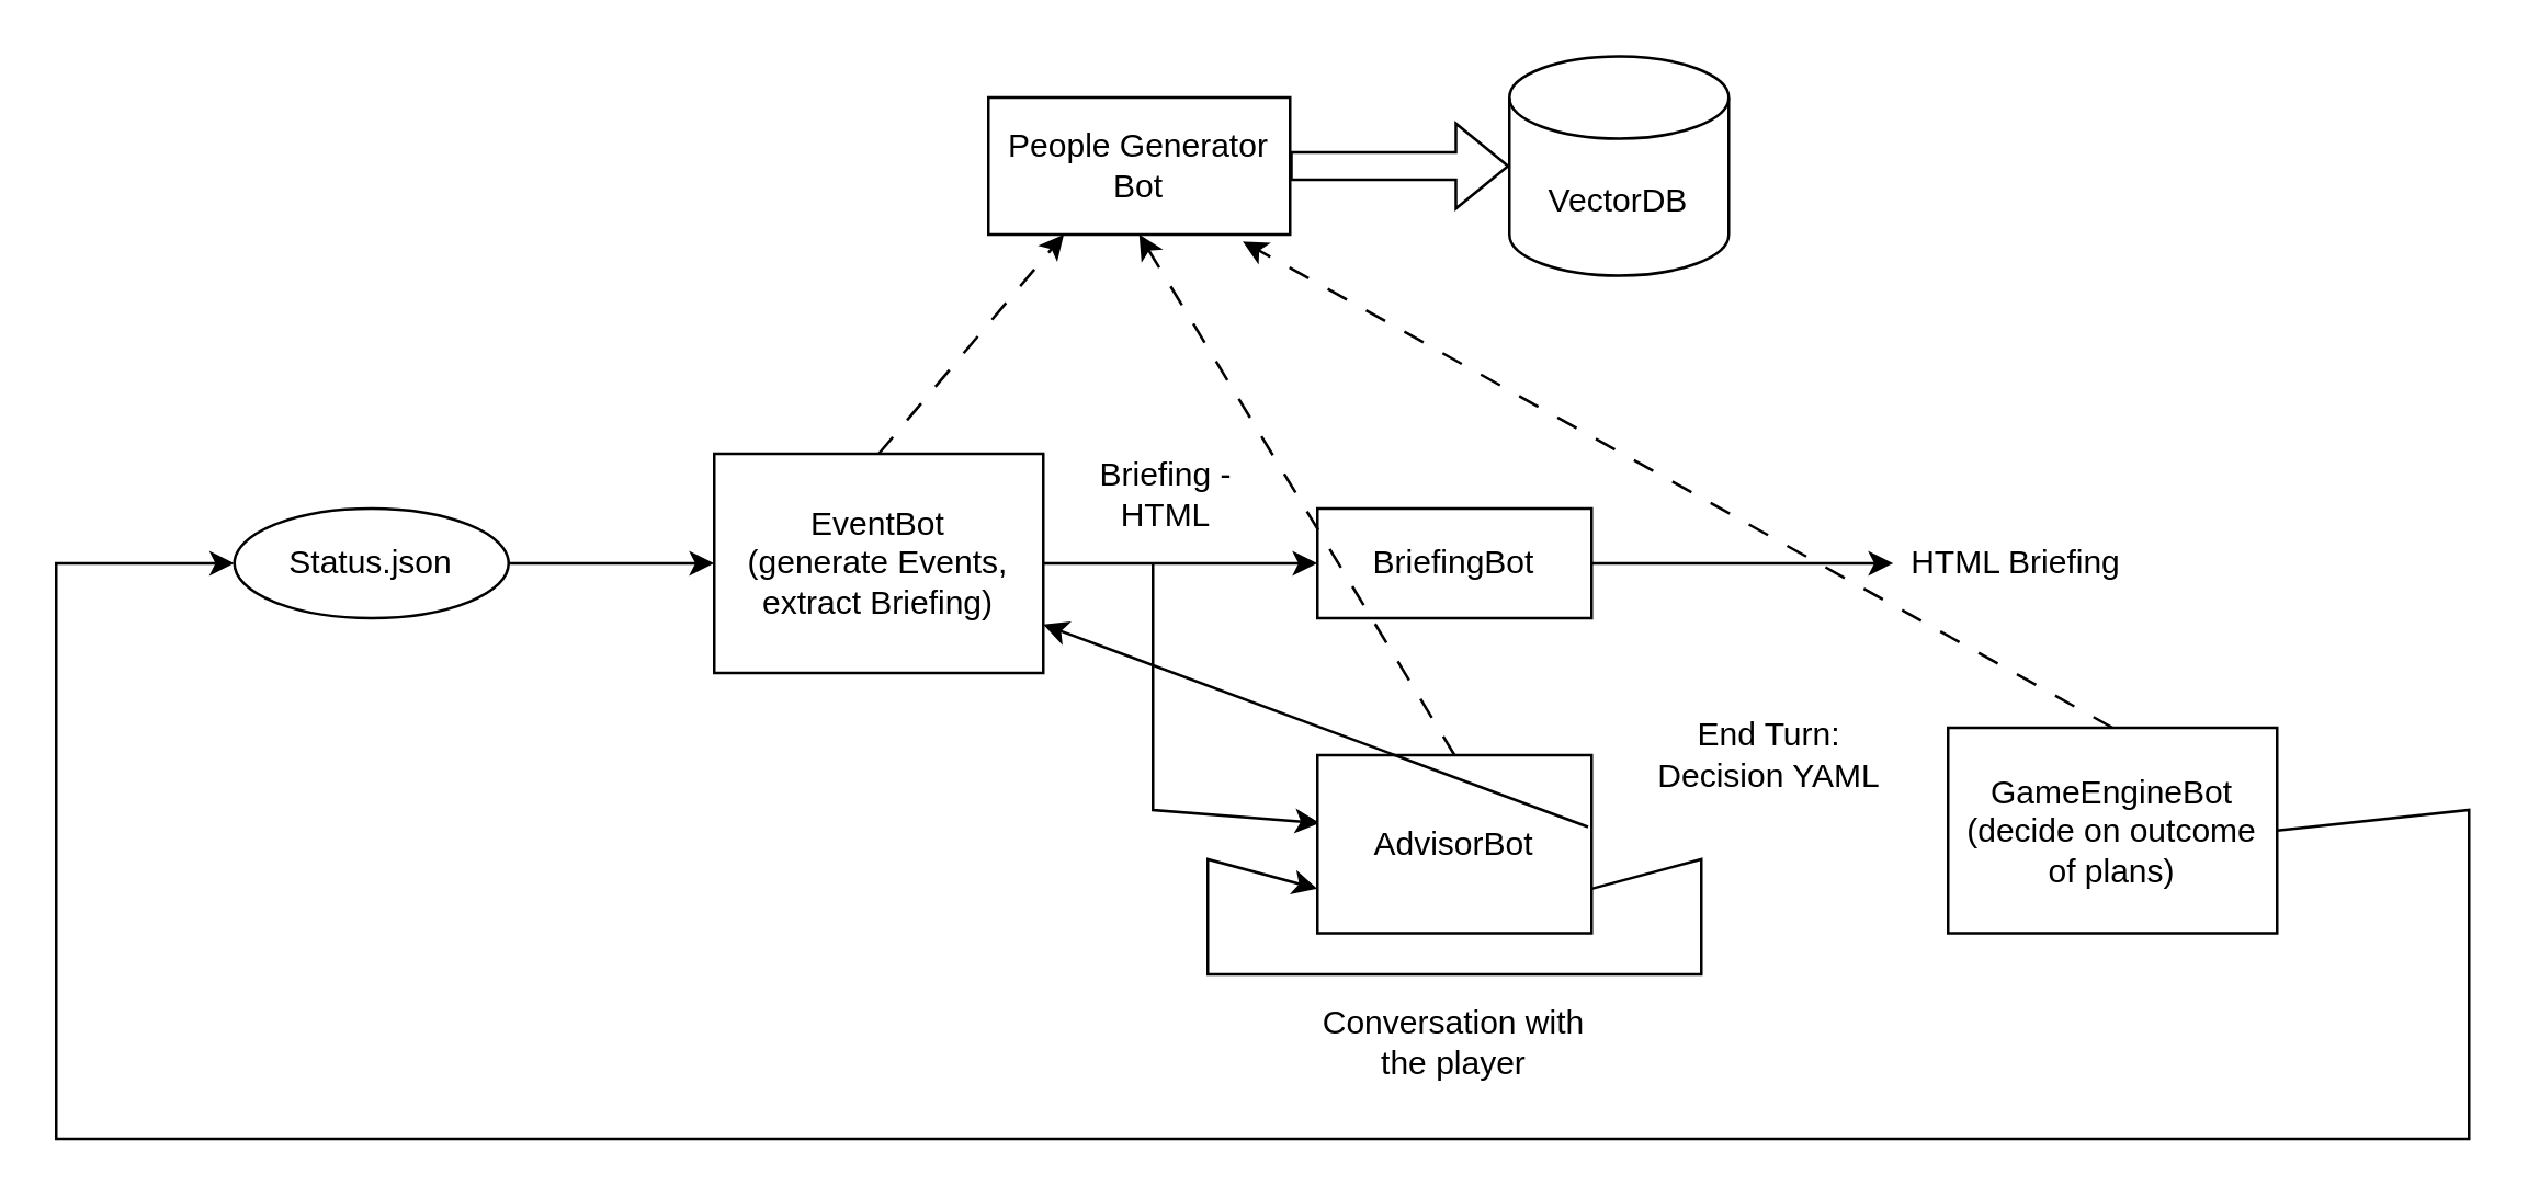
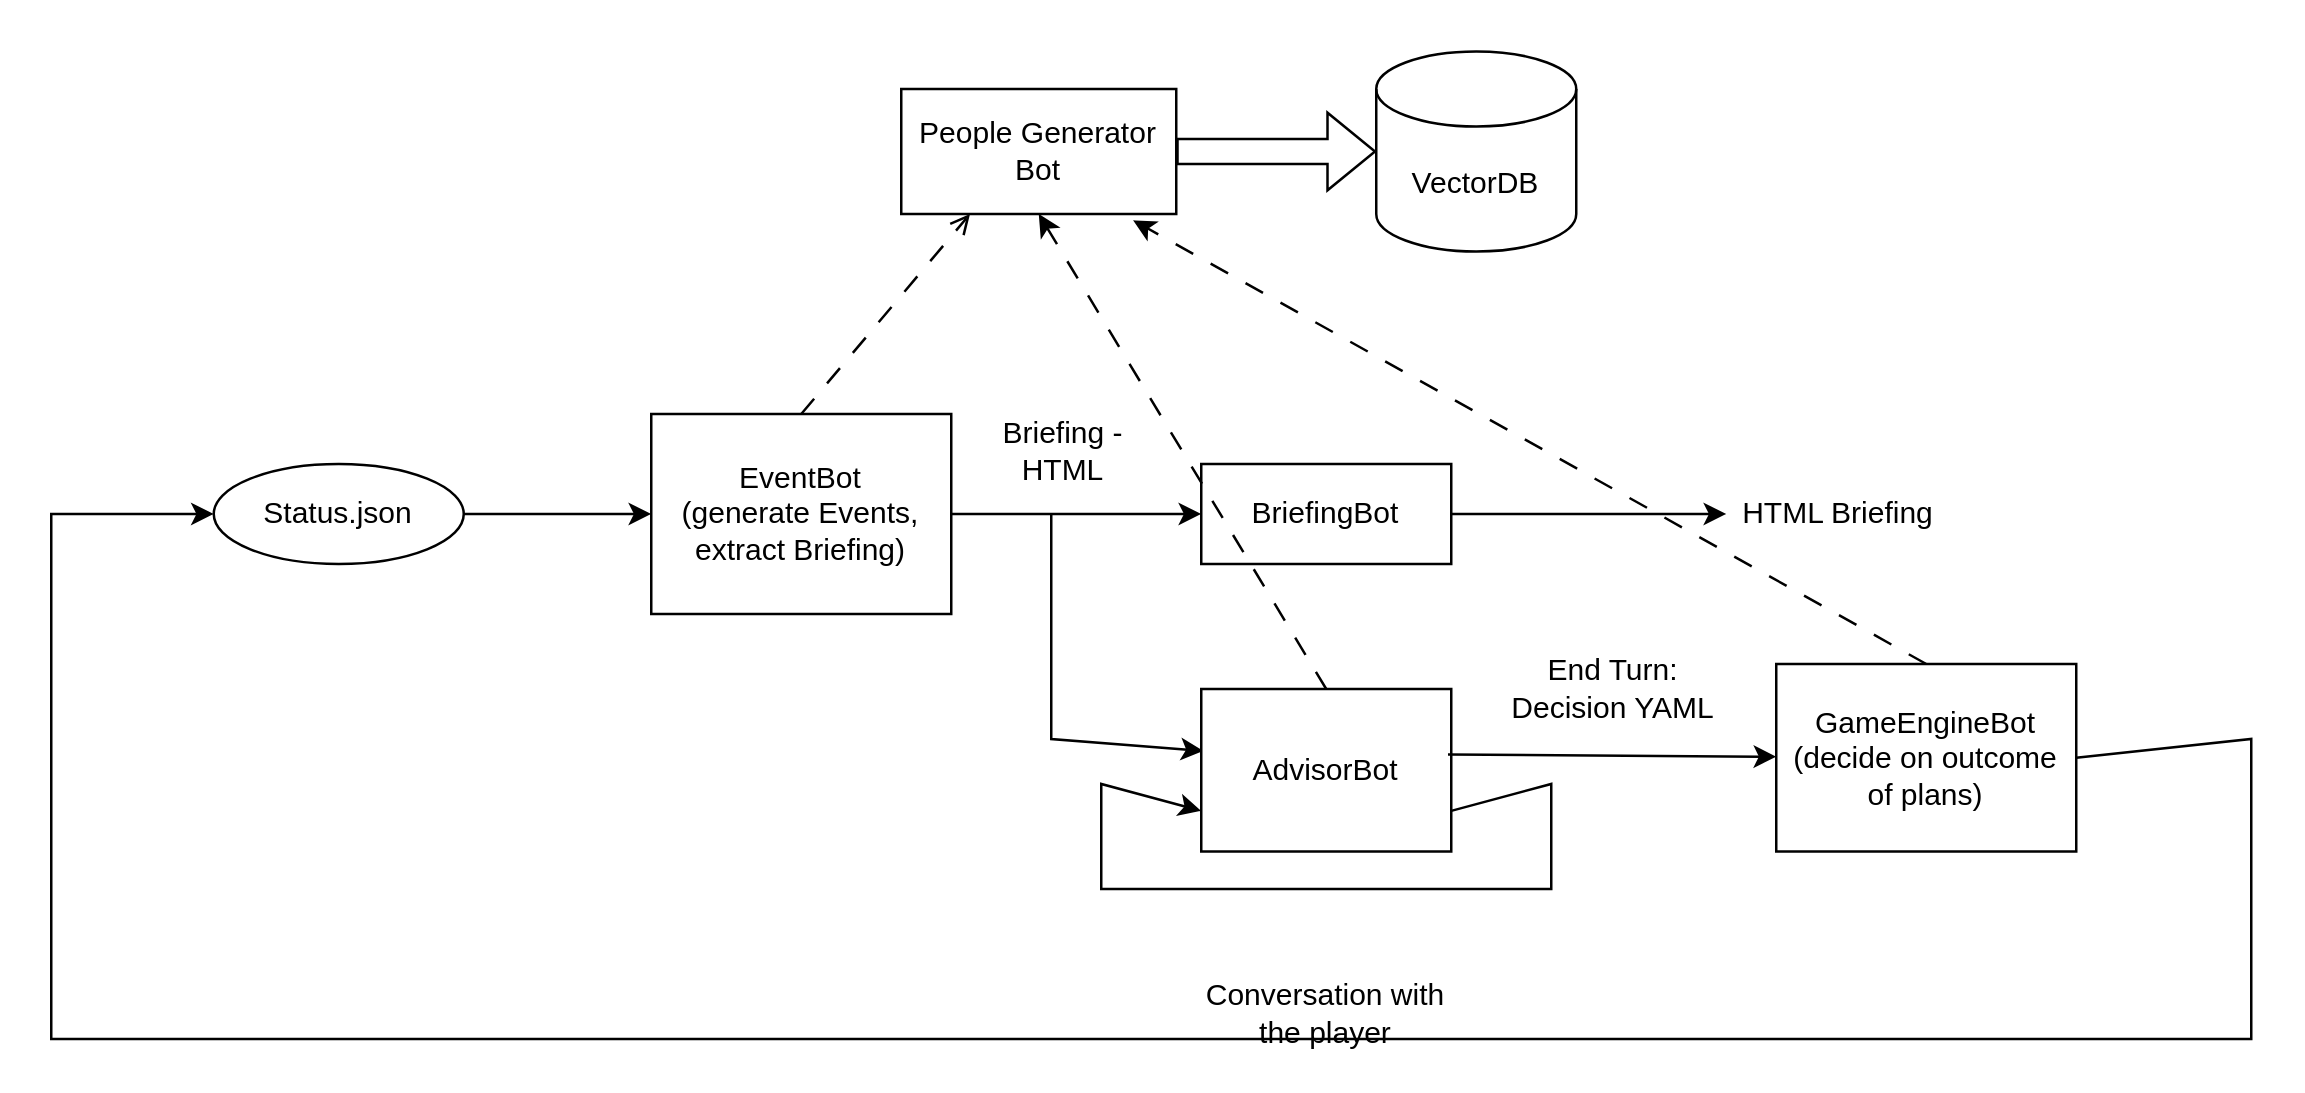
- <mxCell id="22" value="" style="endArrow=classic;html=1;rounded=0;exitX=0.5;exitY=0;exitDx=0;exitDy=0;entryX=0.25;entryY=1;entryDx=0;entryDy=0;dashed=1;dashPattern=8 8;" edge="1" parent="1" source="5" target="19"><mxGeometry width="50" height="50" relative="1" as="geometry"><mxPoint x="460" y="265" as="sourcePoint" /><mxPoint x="510" y="215" as="targetPoint" /></mxGeometry></mxCell>
+ <mxCell id="22" value="" style="endArrow=open;html=1;rounded=0;exitX=0.5;exitY=0;exitDx=0;exitDy=0;entryX=0.25;entryY=1;entryDx=0;entryDy=0;dashed=1;dashPattern=8 8;" edge="1" parent="1" source="5" target="19"><mxGeometry width="50" height="50" relative="1" as="geometry"><mxPoint x="460" y="265" as="sourcePoint" /><mxPoint x="510" y="215" as="targetPoint" /></mxGeometry></mxCell>
- <mxCell id="13" value="" style="endArrow=classic;html=1;rounded=0;exitX=0.987;exitY=0.403;exitDx=0;exitDy=0;exitPerimeter=0;" edge="1" parent="1" source="10" target="5"><mxGeometry width="50" height="50" relative="1" as="geometry"><mxPoint x="490" y="265" as="sourcePoint" /><mxPoint x="730" y="295" as="targetPoint" /></mxGeometry></mxCell>
+ <mxCell id="13" value="" style="endArrow=classic;html=1;rounded=0;exitX=0.987;exitY=0.403;exitDx=0;exitDy=0;exitPerimeter=0;" edge="1" parent="1" source="10" target="14"><mxGeometry width="50" height="50" relative="1" as="geometry"><mxPoint x="490" y="265" as="sourcePoint" /><mxPoint x="730" y="295" as="targetPoint" /></mxGeometry></mxCell>
- <mxCell id="12" value="Conversation with the player" style="text;html=1;align=center;verticalAlign=middle;whiteSpace=wrap;rounded=0;" vertex="1" parent="1"><mxGeometry x="480" y="365" width="100" height="30" as="geometry" /></mxCell>
+ <mxCell id="12" value="Conversation with the player" style="text;html=1;align=center;verticalAlign=middle;whiteSpace=wrap;rounded=0;" vertex="1" parent="1"><mxGeometry x="480" y="390" width="100" height="30" as="geometry" /></mxCell>
